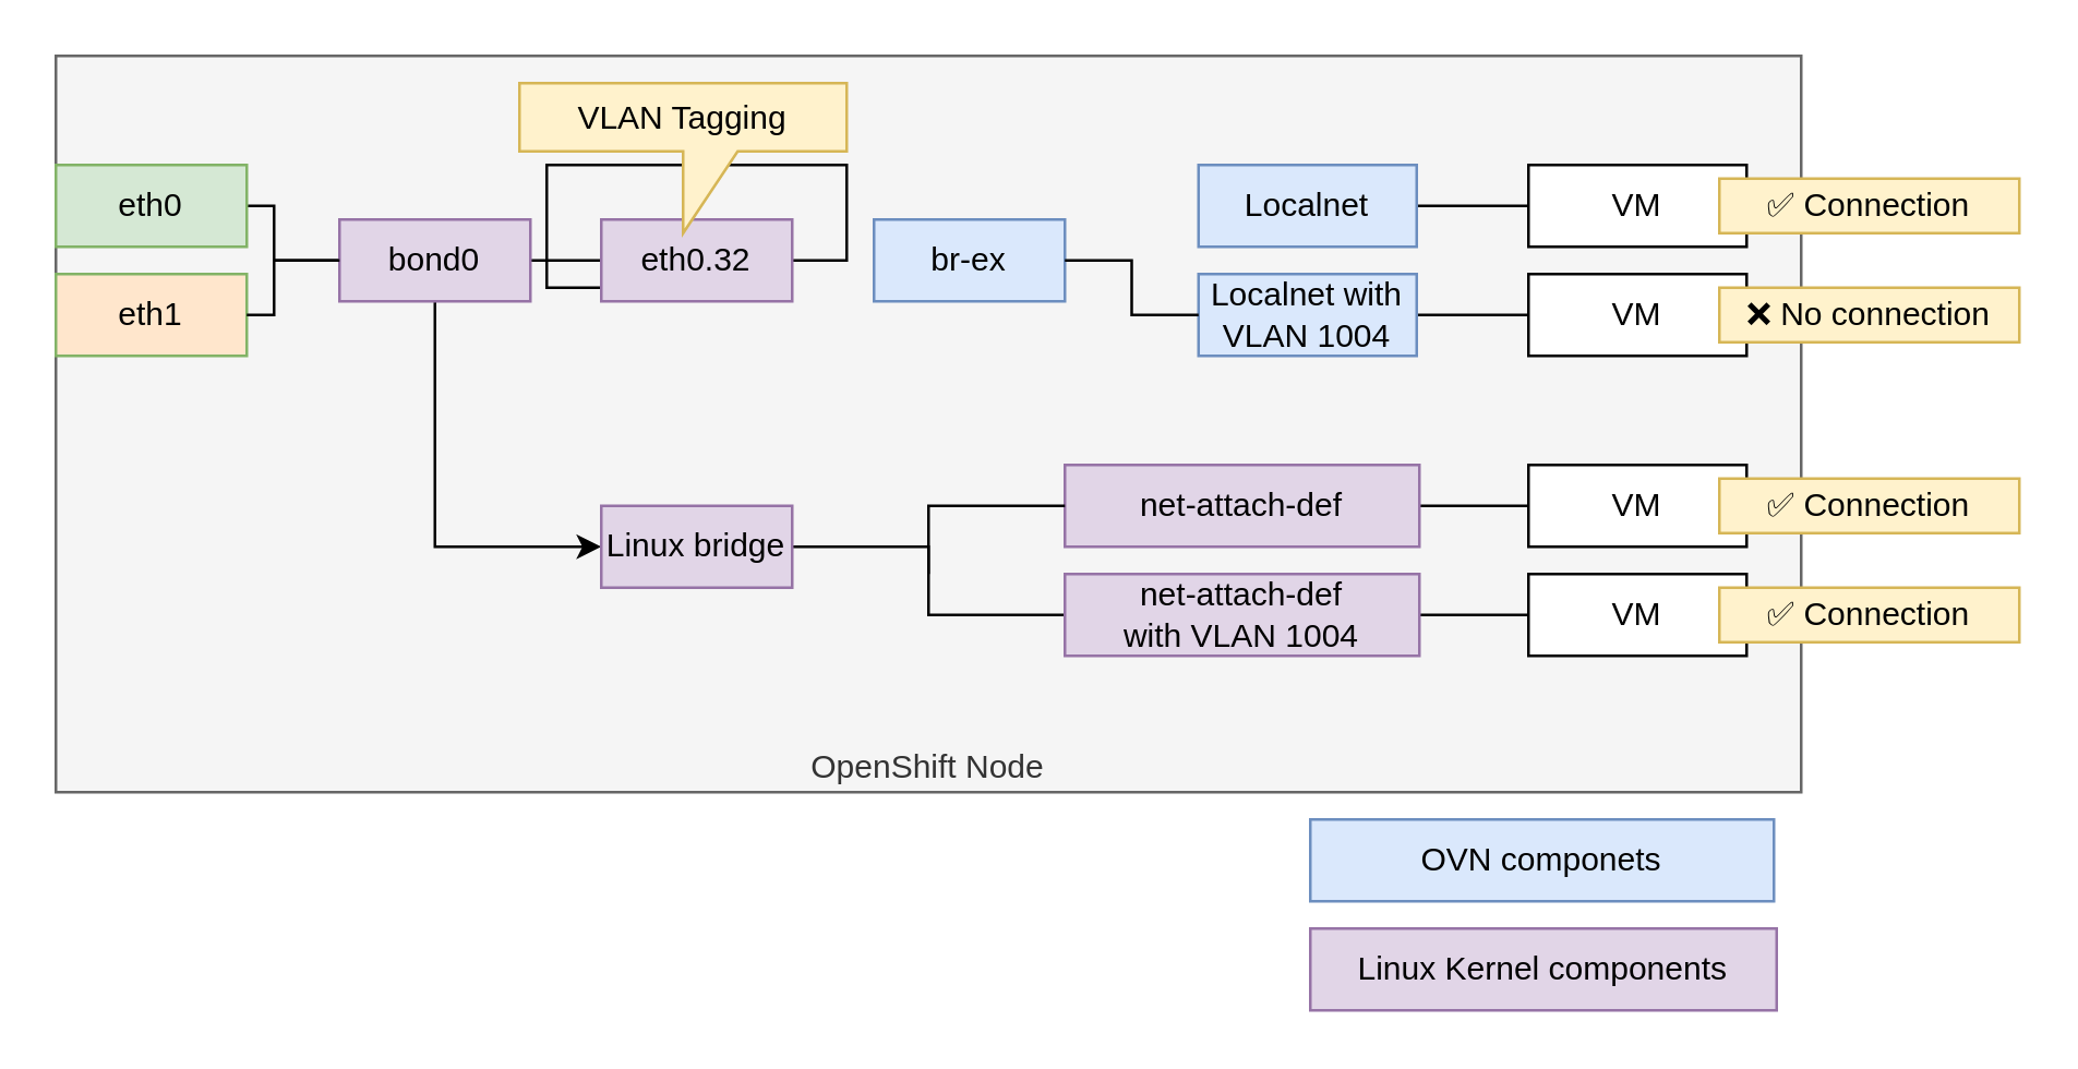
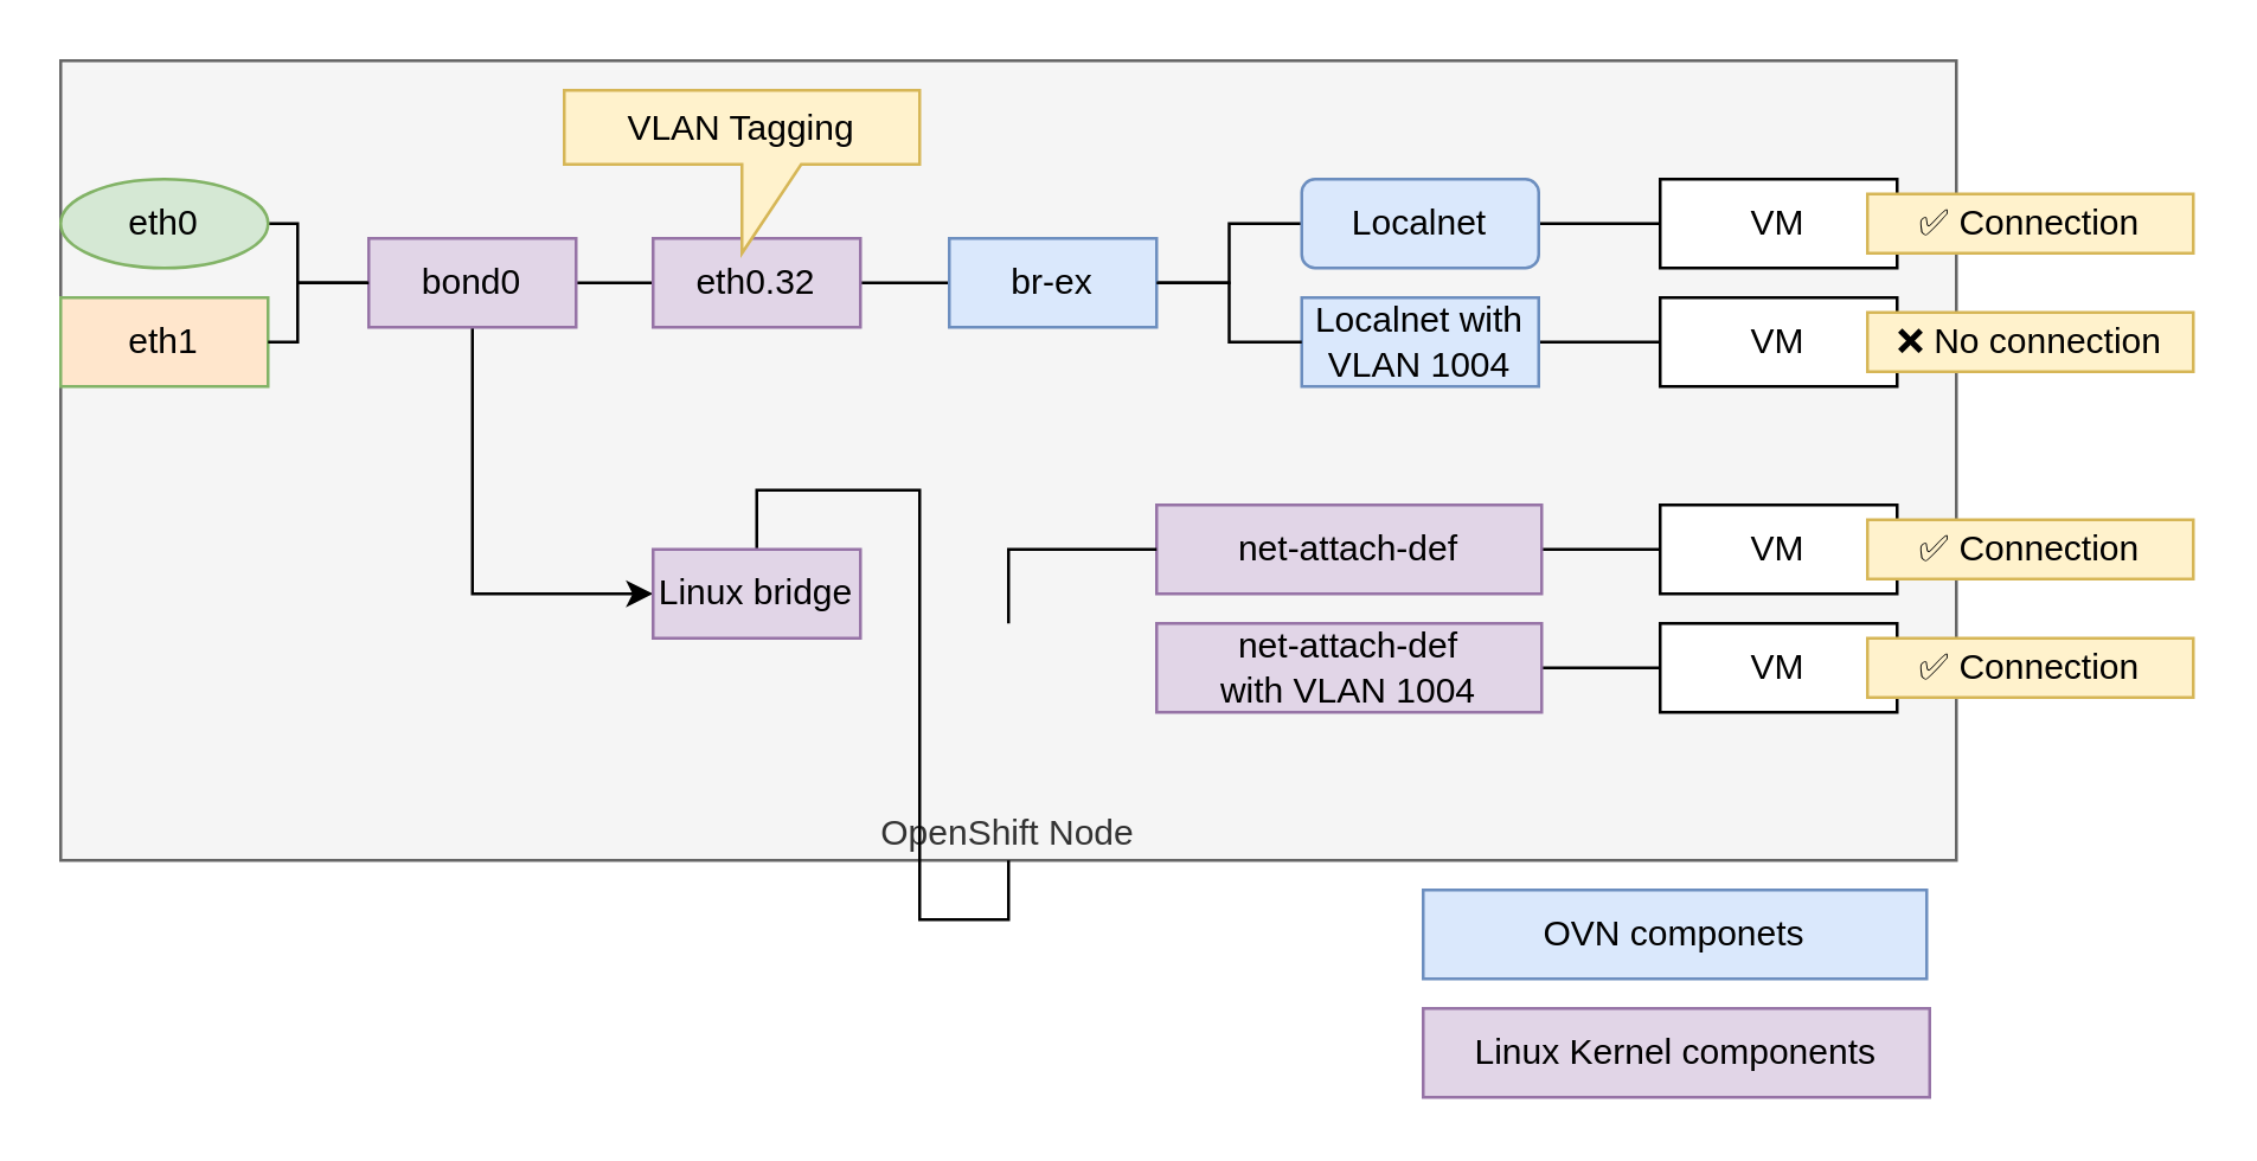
- <mxCell id="10" style="edgeStyle=orthogonalEdgeStyle;rounded=0;orthogonalLoop=1;jettySize=auto;html=1;exitX=1;exitY=0.5;exitDx=0;exitDy=0;endArrow=none;endFill=0;" edge="1" parent="1" source="11" target="36"><mxGeometry relative="1" as="geometry" /></mxCell>
+ <mxCell id="10" style="edgeStyle=orthogonalEdgeStyle;rounded=0;orthogonalLoop=1;jettySize=auto;html=1;exitX=1;exitY=0.5;exitDx=0;exitDy=0;entryX=0;entryY=0.5;entryDx=0;entryDy=0;endArrow=none;endFill=0;" edge="1" parent="1" source="11" target="13"><mxGeometry relative="1" as="geometry" /></mxCell>
- <mxCell id="4" value="eth0" style="rounded=0;whiteSpace=wrap;html=1;fillColor=#d5e8d4;strokeColor=#82b366;verticalAlign=middle;" vertex="1" parent="1"><mxGeometry x="20" y="60" width="70" height="30" as="geometry" /></mxCell>
+ <mxCell id="4" value="eth0" style="ellipse;whiteSpace=wrap;html=1;fillColor=#d5e8d4;strokeColor=#82b366;verticalAlign=middle;" vertex="1" parent="1"><mxGeometry x="20" y="60" width="70" height="30" as="geometry" /></mxCell>
+ <mxCell id="12" value="" style="edgeStyle=orthogonalEdgeStyle;rounded=0;orthogonalLoop=1;jettySize=auto;html=1;entryX=0;entryY=0.5;entryDx=0;entryDy=0;endArrow=none;endFill=0;" edge="1" parent="1" source="13" target="16"><mxGeometry relative="1" as="geometry" /></mxCell>
- <mxCell id="16" value="Localnet" style="rounded=0;whiteSpace=wrap;html=1;verticalAlign=middle;fillColor=#dae8fc;strokeColor=#6c8ebf;" vertex="1" parent="1"><mxGeometry x="439" y="60" width="80" height="30" as="geometry" /></mxCell>
+ <mxCell id="16" value="Localnet" style="whiteSpace=wrap;html=1;verticalAlign=middle;fillColor=#dae8fc;strokeColor=#6c8ebf;rounded=1;" vertex="1" parent="1"><mxGeometry x="439" y="60" width="80" height="30" as="geometry" /></mxCell>
- <mxCell id="24" value="" style="edgeStyle=orthogonalEdgeStyle;rounded=0;orthogonalLoop=1;jettySize=auto;html=1;endArrow=none;endFill=0;" edge="1" parent="1" source="25" target="29"><mxGeometry relative="1" as="geometry" /></mxCell>
+ <mxCell id="24" value="" style="edgeStyle=orthogonalEdgeStyle;rounded=0;orthogonalLoop=1;jettySize=auto;html=1;endArrow=none;endFill=0;" edge="1" parent="1" source="25" target="2"><mxGeometry relative="1" as="geometry" /></mxCell>
